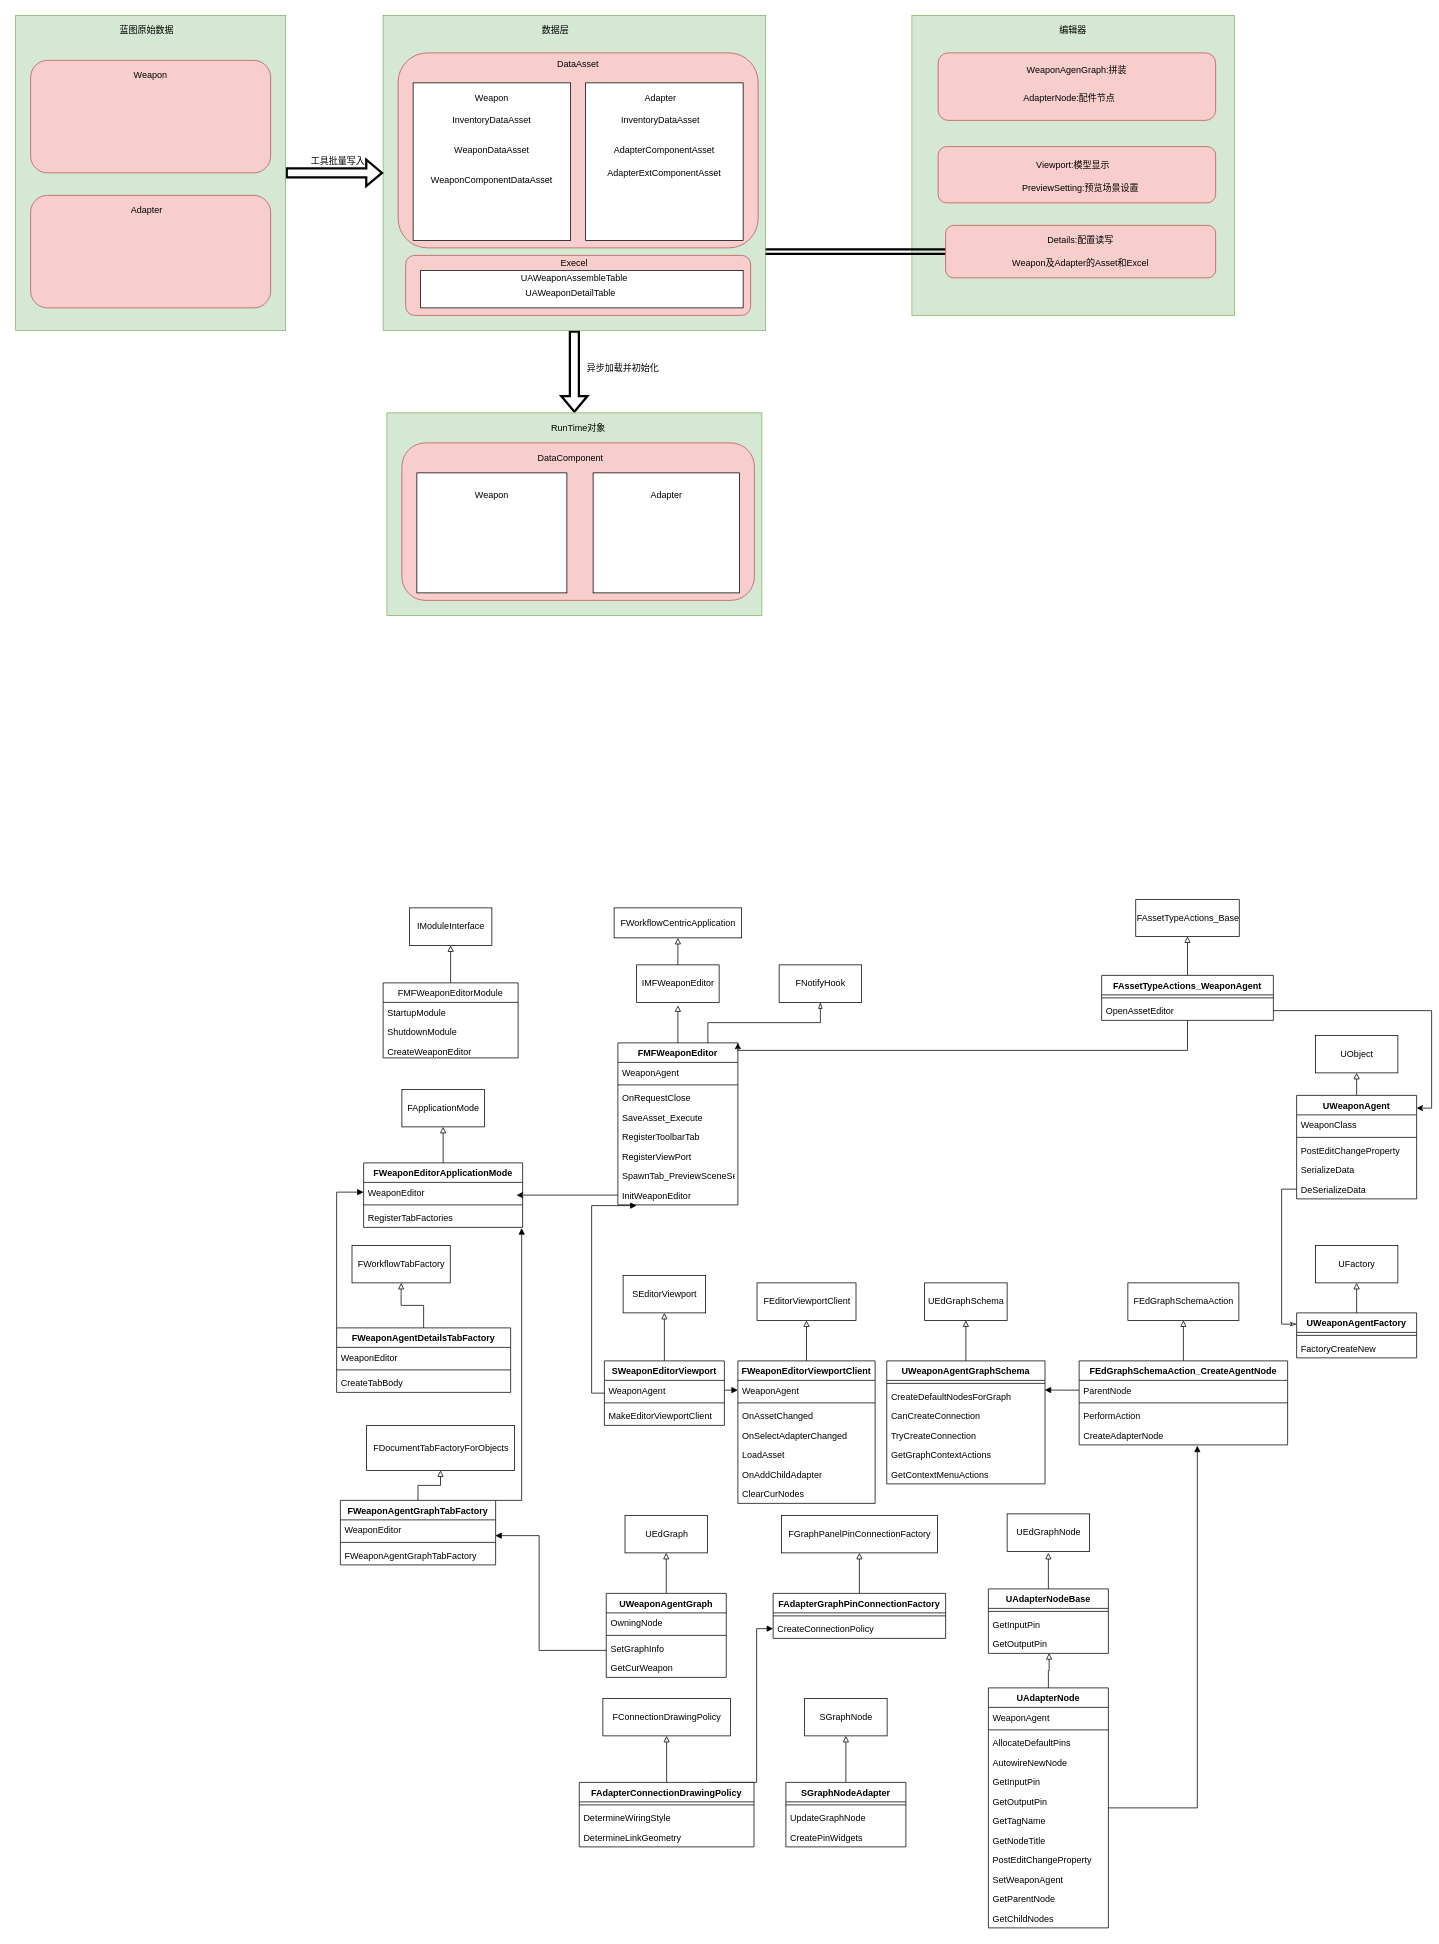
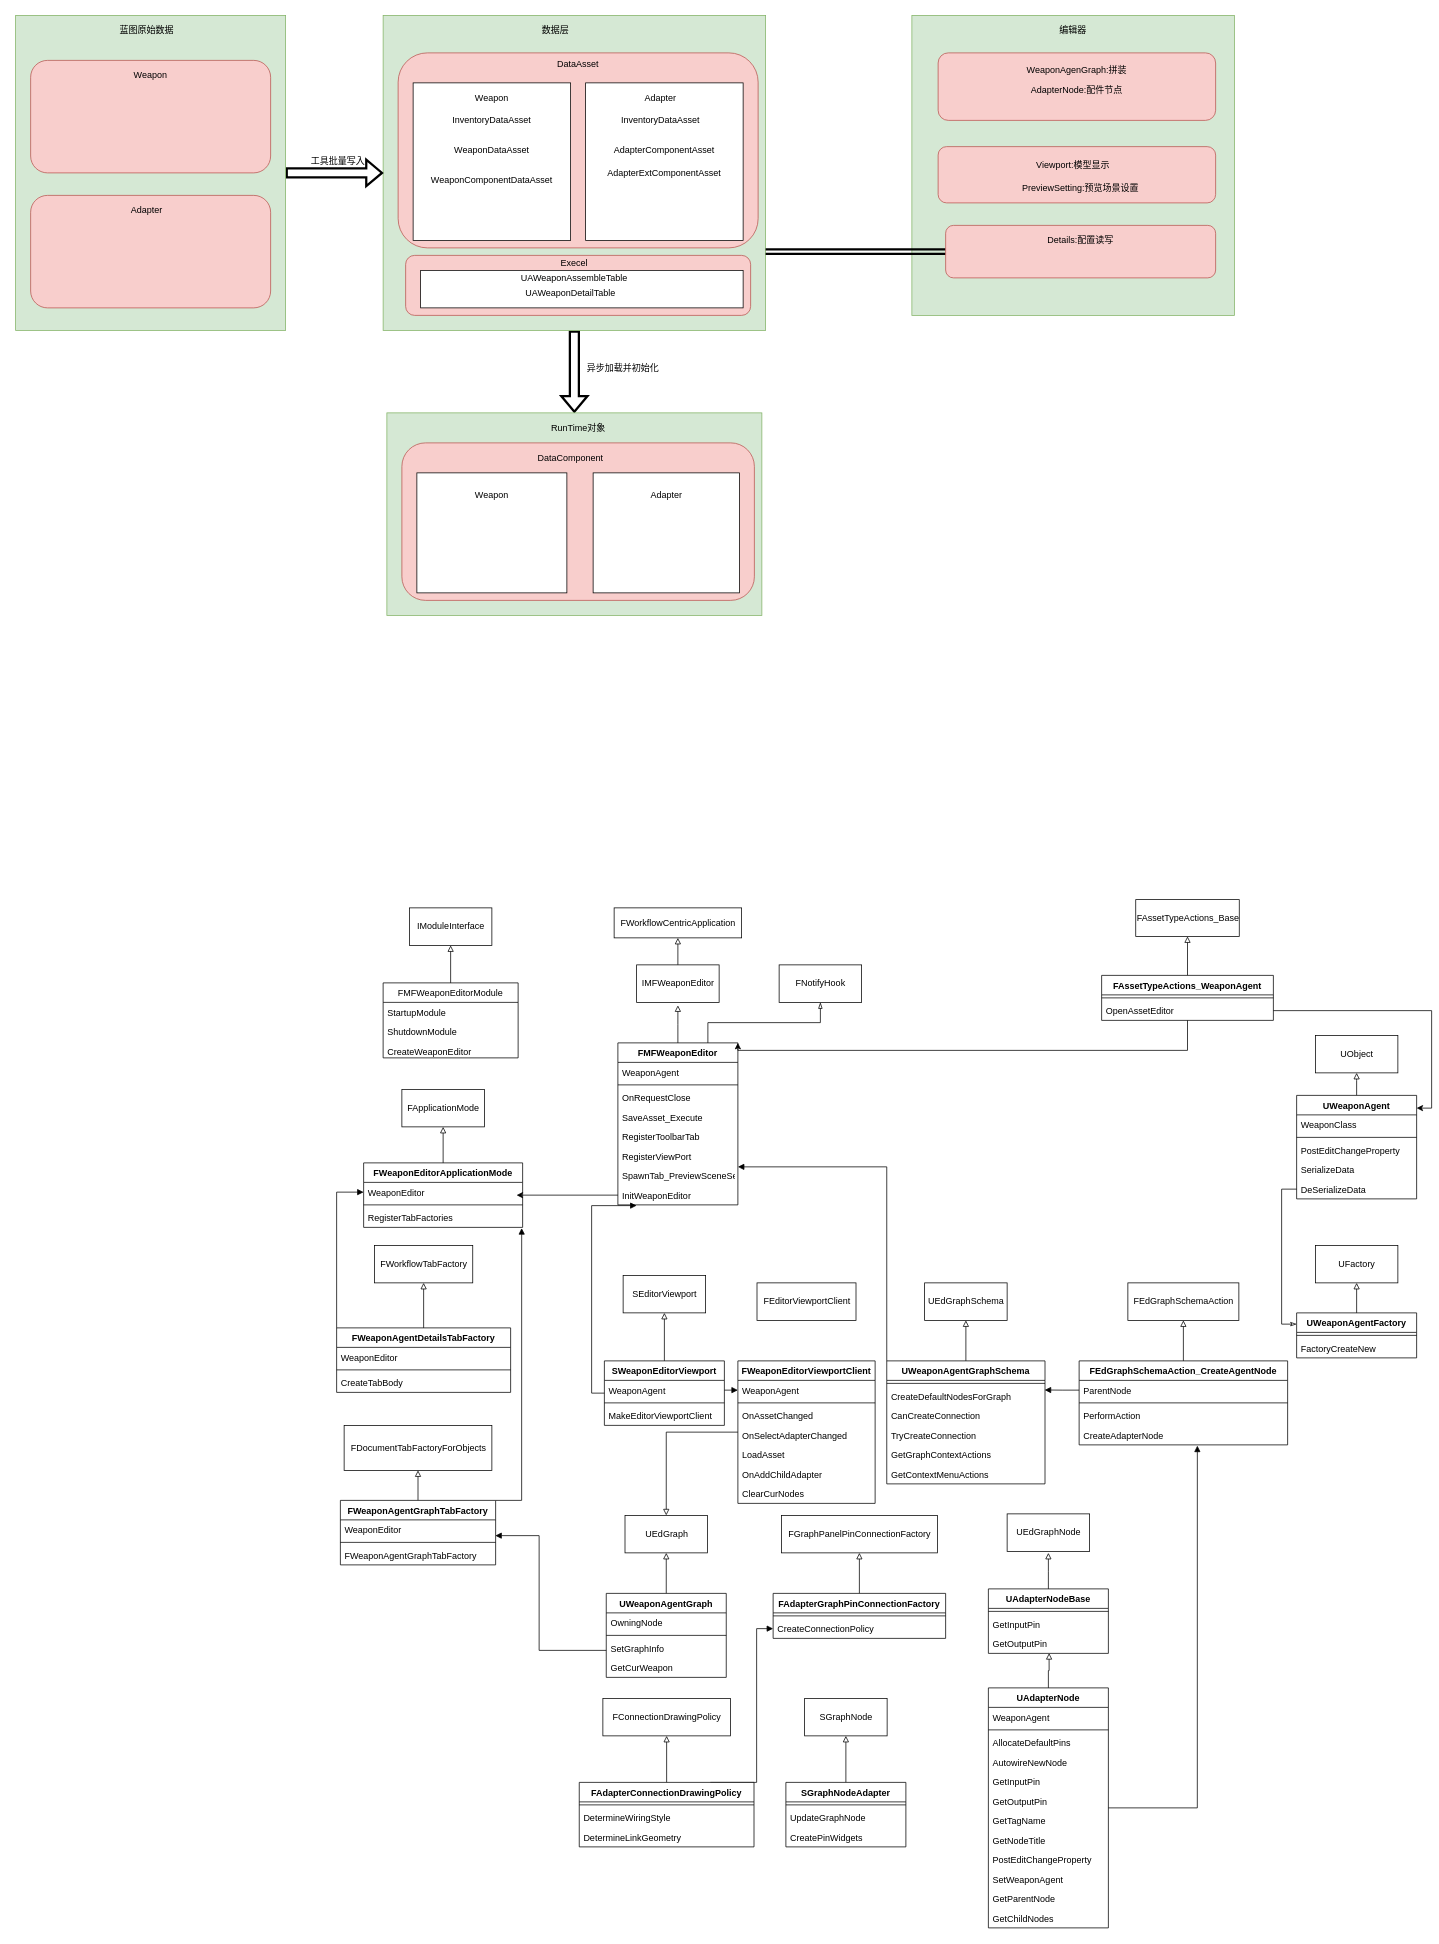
- <mxCell id="23" value="AdapterNode:配件节点" style="text;html=1;strokeColor=none;fillColor=none;align=center;verticalAlign=middle;whiteSpace=wrap;rounded=0;fontColor=#000000;" vertex="1" parent="1"><mxGeometry x="1270" y="120" width="310" height="20" as="geometry" /></mxCell>
+ <mxCell id="23" value="AdapterNode:配件节点" style="text;html=1;strokeColor=none;fillColor=none;align=center;verticalAlign=middle;whiteSpace=wrap;rounded=0;fontColor=#000000;" vertex="1" parent="1"><mxGeometry x="1280" y="110" width="310" height="20" as="geometry" /></mxCell>
- <mxCell id="30" value="Weapon及Adapter的Asset和Excel" style="text;html=1;strokeColor=none;fillColor=none;align=center;verticalAlign=middle;whiteSpace=wrap;rounded=0;fontColor=#000000;" vertex="1" parent="1"><mxGeometry x="1270" y="340" width="340" height="20" as="geometry" /></mxCell>
+ <mxCell id="134" style="edgeStyle=orthogonalEdgeStyle;rounded=0;orthogonalLoop=1;jettySize=auto;html=1;exitX=0;exitY=0;exitDx=0;exitDy=0;entryX=1;entryY=0.051;entryDx=0;entryDy=0;entryPerimeter=0;endArrow=block;endFill=1;" edge="1" parent="1" source="135" target="69"><mxGeometry relative="1" as="geometry" /></mxCell>
- <mxCell id="94" value="FWorkflowTabFactory" style="html=1;" vertex="1" parent="1"><mxGeometry x="468.5" y="1660" width="131" height="50" as="geometry" /></mxCell>
+ <mxCell id="94" value="FWorkflowTabFactory" style="html=1;" vertex="1" parent="1"><mxGeometry x="498.5" y="1660" width="131" height="50" as="geometry" /></mxCell>
- <mxCell id="122" style="edgeStyle=orthogonalEdgeStyle;rounded=0;orthogonalLoop=1;jettySize=auto;html=1;entryX=0.5;entryY=1;entryDx=0;entryDy=0;endArrow=block;endFill=0;" edge="1" parent="1" source="123" target="121"><mxGeometry relative="1" as="geometry" /></mxCell>
+ <mxCell id="122" style="edgeStyle=orthogonalEdgeStyle;rounded=0;orthogonalLoop=1;jettySize=auto;html=1;endArrow=block;endFill=0;" edge="1" parent="1" source="123" target="142"><mxGeometry relative="1" as="geometry" /></mxCell>
- <mxCell id="101" value="FDocumentTabFactoryForObjects" style="html=1;" vertex="1" parent="1"><mxGeometry x="488" y="1900" width="197" height="60" as="geometry" /></mxCell>
+ <mxCell id="101" value="FDocumentTabFactoryForObjects" style="html=1;" vertex="1" parent="1"><mxGeometry x="458" y="1900" width="197" height="60" as="geometry" /></mxCell>
